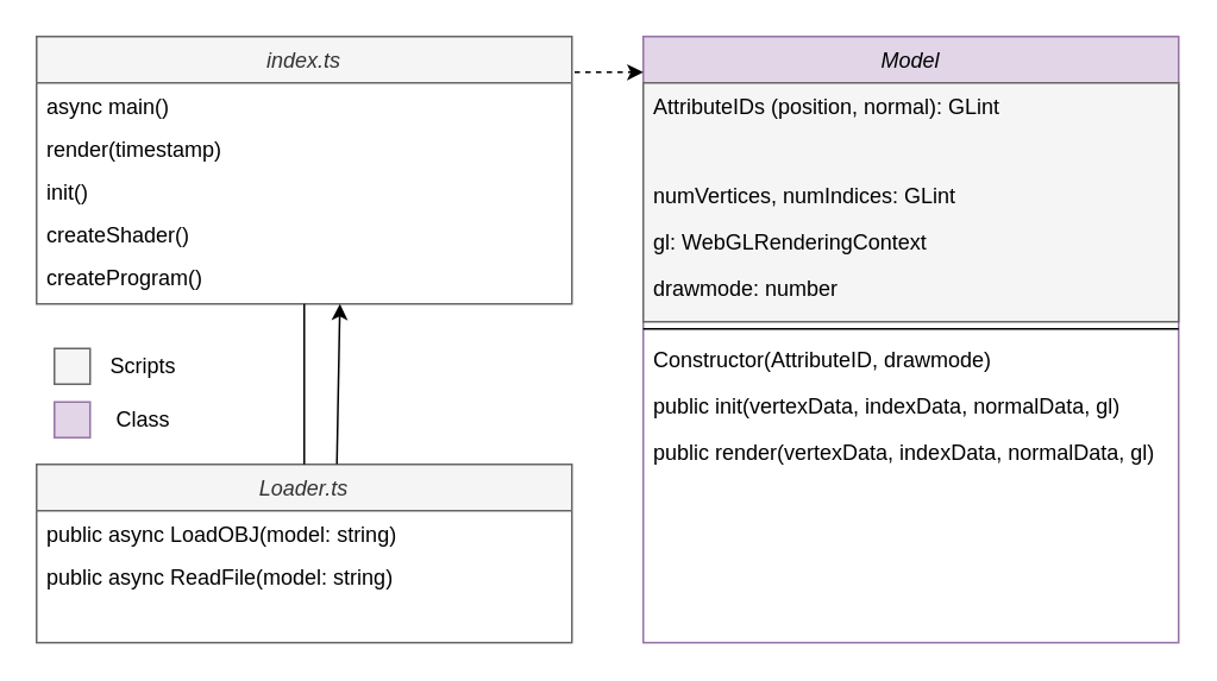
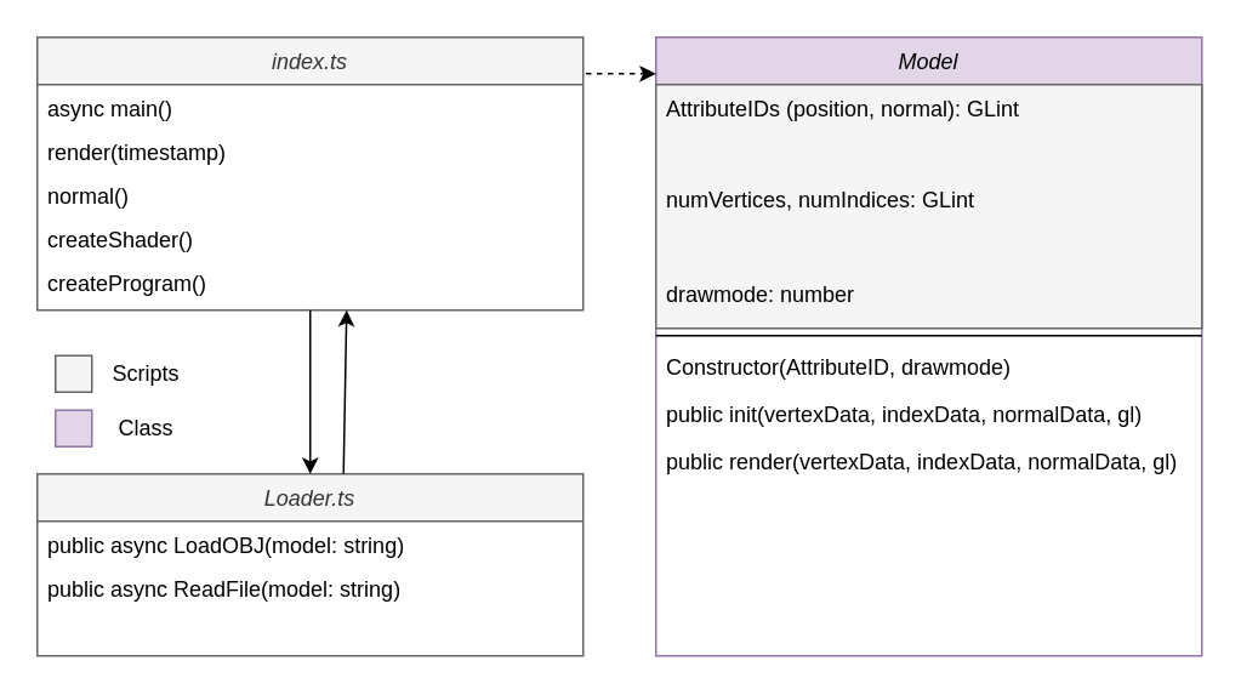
- <mxCell id="16" value="init()" style="text;align=left;verticalAlign=top;spacingLeft=4;spacingRight=4;overflow=hidden;rotatable=0;points=[[0,0.5],[1,0.5]];portConstraint=eastwest;" vertex="1" parent="13"><mxGeometry y="74" width="300" height="24" as="geometry" /></mxCell>
+ <mxCell id="16" value="normal()" style="text;align=left;verticalAlign=top;spacingLeft=4;spacingRight=4;overflow=hidden;rotatable=0;points=[[0,0.5],[1,0.5]];portConstraint=eastwest;" vertex="1" parent="13"><mxGeometry y="74" width="300" height="24" as="geometry" /></mxCell>
- <mxCell id="7" value="gl: WebGLRenderingContext" style="text;align=left;verticalAlign=top;spacingLeft=4;spacingRight=4;overflow=hidden;rotatable=0;points=[[0,0.5],[1,0.5]];portConstraint=eastwest;rounded=0;shadow=0;html=0;" vertex="1" parent="3"><mxGeometry y="76" width="300" height="26" as="geometry" /></mxCell>
- <mxCell id="22" value="" style="endArrow=none;html=1;rounded=0;exitX=0.5;exitY=1;exitDx=0;exitDy=0;" edge="1" parent="1" source="13" target="19"><mxGeometry width="50" height="50" relative="1" as="geometry"><mxPoint x="-50" y="230" as="sourcePoint" /><mxPoint x="0" y="180" as="targetPoint" /></mxGeometry></mxCell>
+ <mxCell id="22" value="" style="endArrow=classic;html=1;rounded=0;exitX=0.5;exitY=1;exitDx=0;exitDy=0;" edge="1" parent="1" source="13" target="19"><mxGeometry width="50" height="50" relative="1" as="geometry"><mxPoint x="-50" y="230" as="sourcePoint" /><mxPoint x="0" y="180" as="targetPoint" /></mxGeometry></mxCell>
